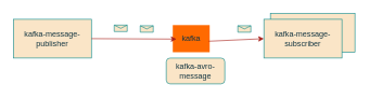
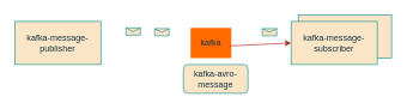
- <mxCell id="5" value="" style="endArrow=classic;html=1;rounded=0;strokeColor=#A8201A;fontColor=#143642;fillColor=#FAE5C7;exitX=1;exitY=0.5;exitDx=0;exitDy=0;entryX=0.1;entryY=0.516;entryDx=0;entryDy=0;entryPerimeter=0;" edge="1" parent="1" source="2" target="3"><mxGeometry width="50" height="50" relative="1" as="geometry"><mxPoint x="185" y="129" as="sourcePoint" /><mxPoint x="235" y="109" as="targetPoint" /></mxGeometry></mxCell>
